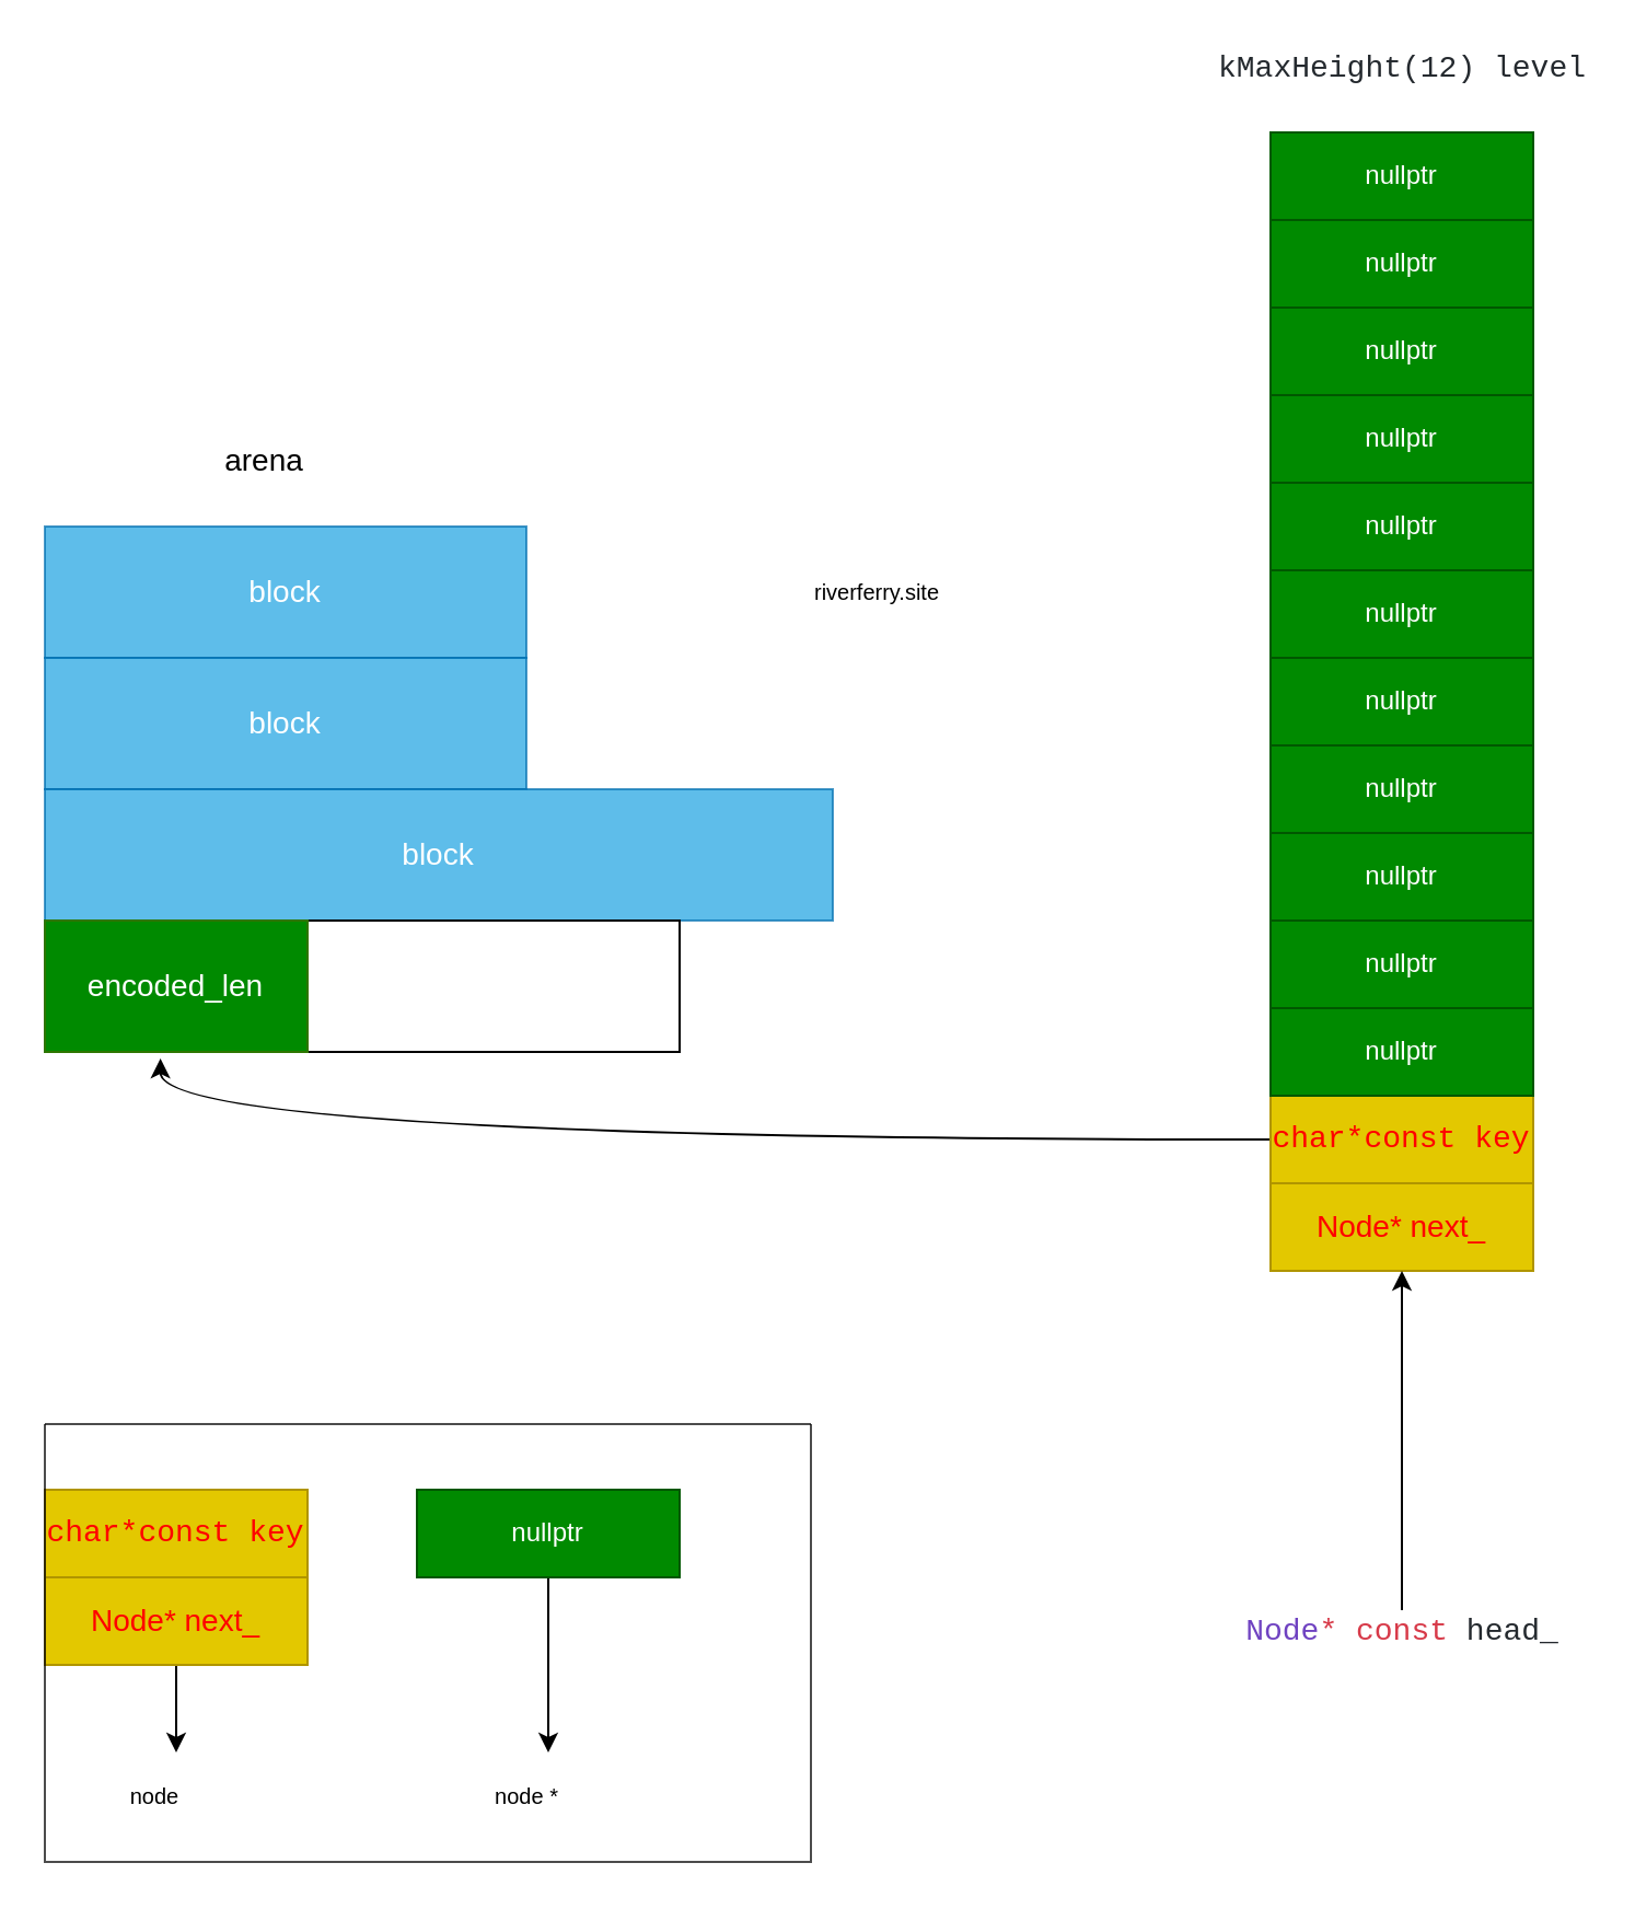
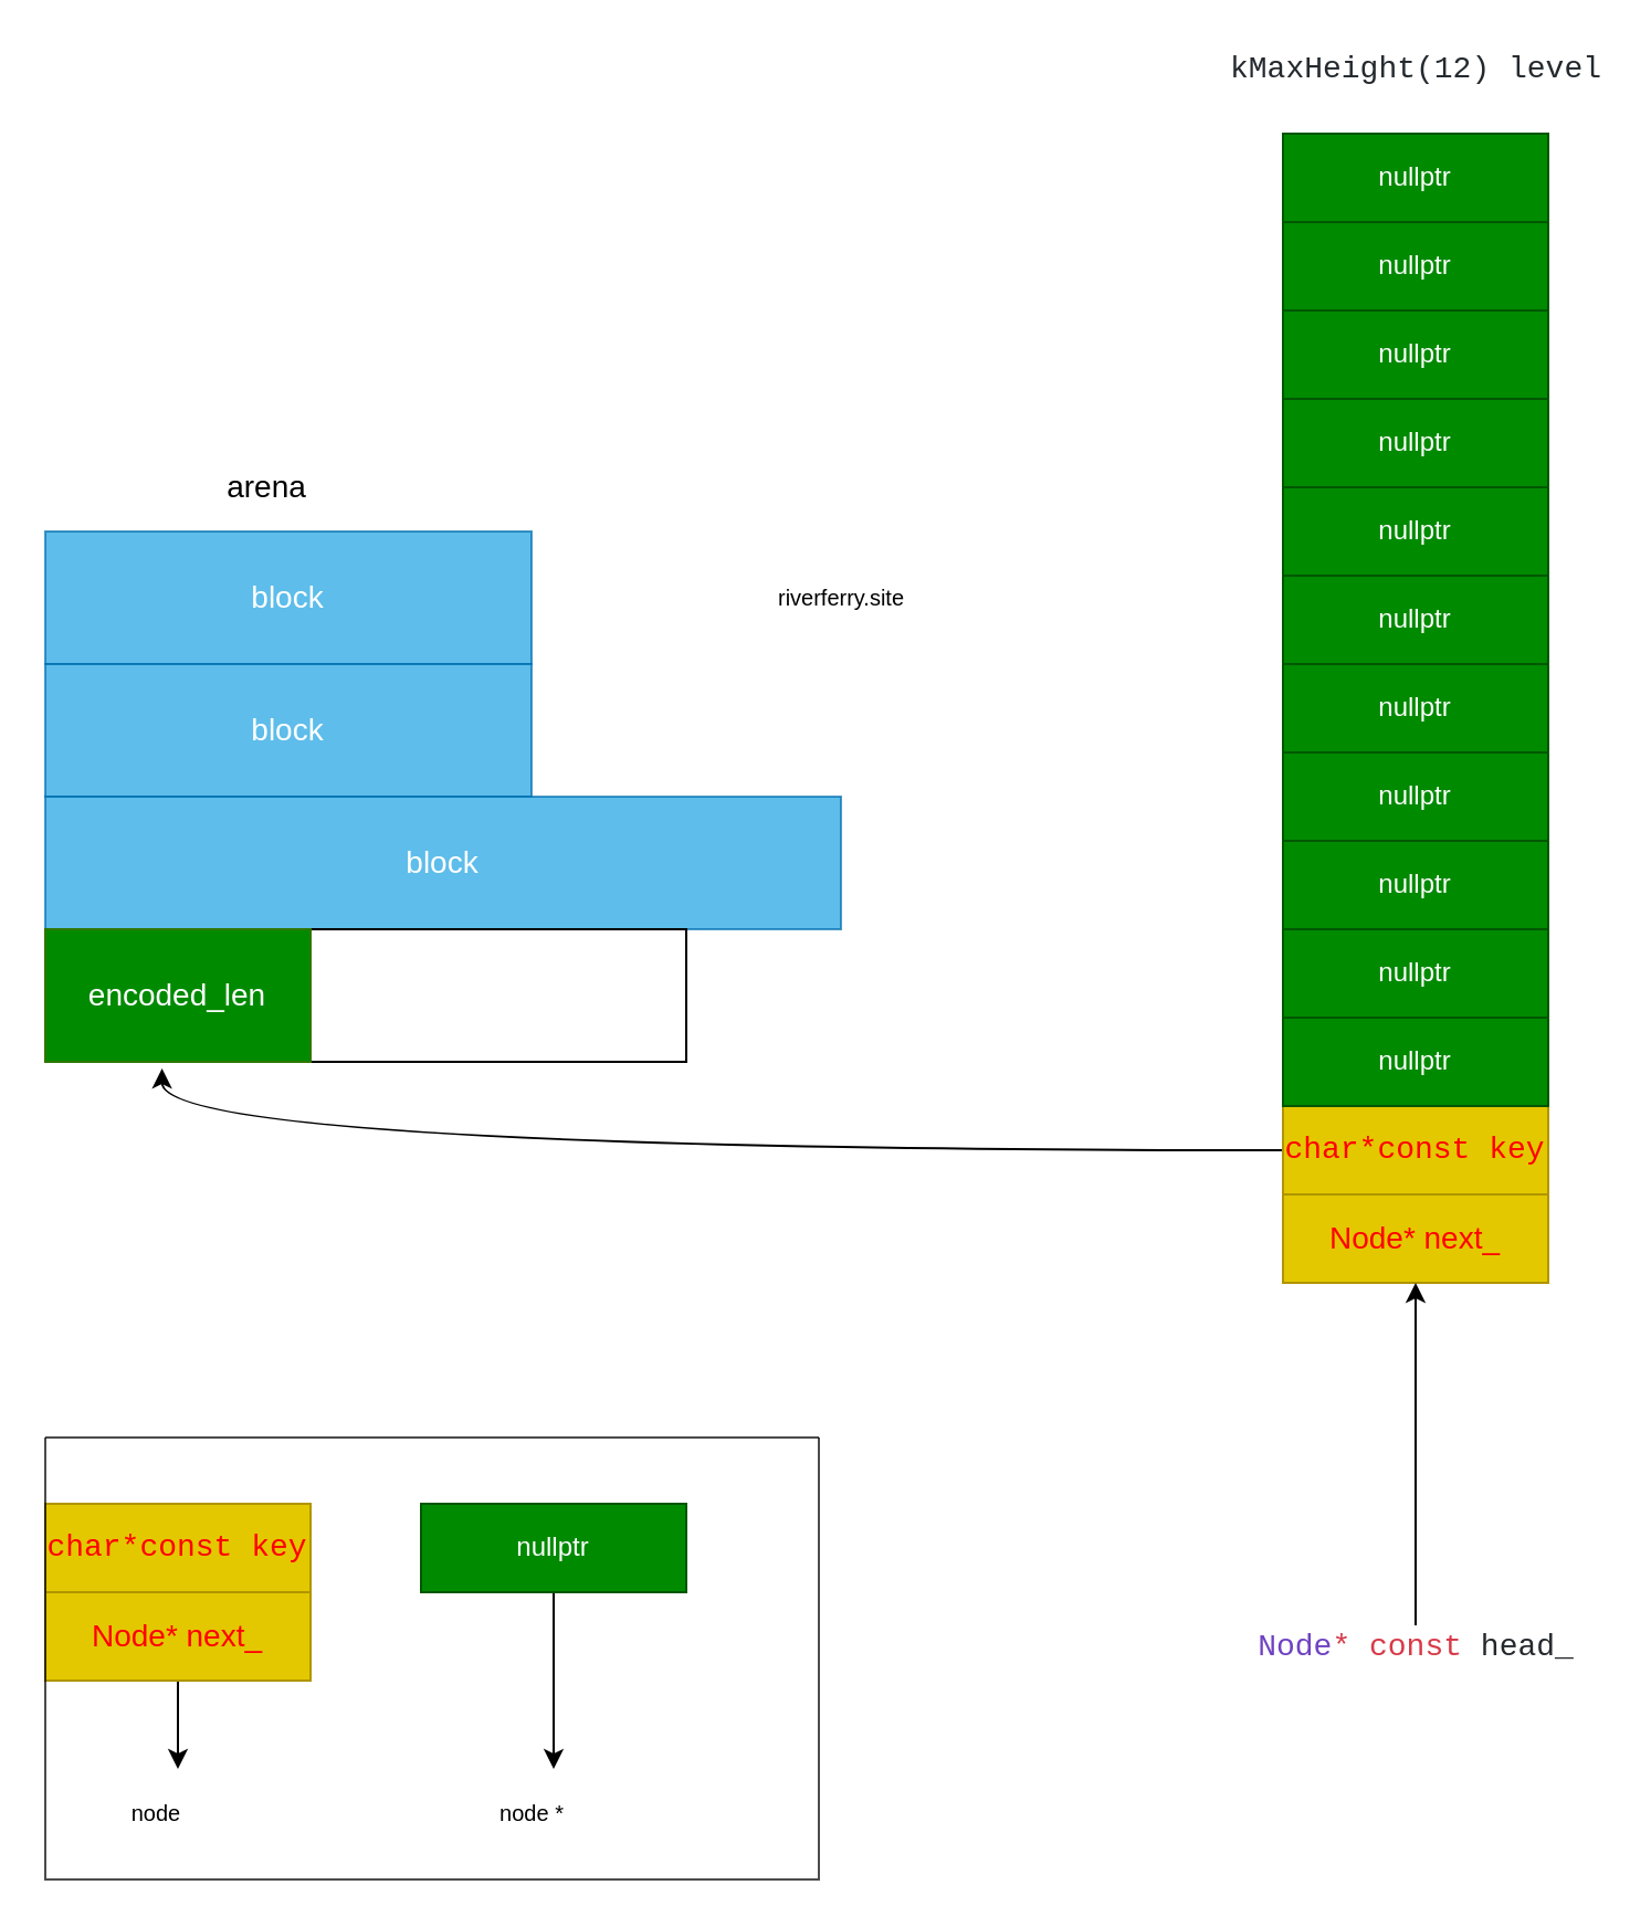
- <mxCell id="23" value="arena" style="text;html=1;align=center;verticalAlign=middle;resizable=0;points=[];autosize=1;strokeColor=none;fillColor=none;fontSize=14;fontColor=#000000;" vertex="1" parent="1"><mxGeometry x="95" y="200" width="50" height="20" as="geometry" /></mxCell>
+ <mxCell id="23" value="arena" style="text;html=1;align=center;verticalAlign=middle;resizable=0;points=[];autosize=1;strokeColor=none;fillColor=none;fontSize=14;fontColor=#000000;" vertex="1" parent="1"><mxGeometry x="95" y="210" width="50" height="20" as="geometry" /></mxCell>
- <mxCell id="33" value="riverferry.site" style="text;html=1;align=center;verticalAlign=middle;resizable=0;points=[];autosize=1;strokeColor=none;fillColor=none;fontSize=10;fontColor=#000000;" vertex="1" parent="1"><mxGeometry x="360" y="260" width="80" height="20" as="geometry" /></mxCell>
+ <mxCell id="33" value="riverferry.site" style="text;html=1;align=center;verticalAlign=middle;resizable=0;points=[];autosize=1;strokeColor=none;fillColor=none;fontSize=10;fontColor=#000000;" vertex="1" parent="1"><mxGeometry x="340" y="260" width="80" height="20" as="geometry" /></mxCell>
